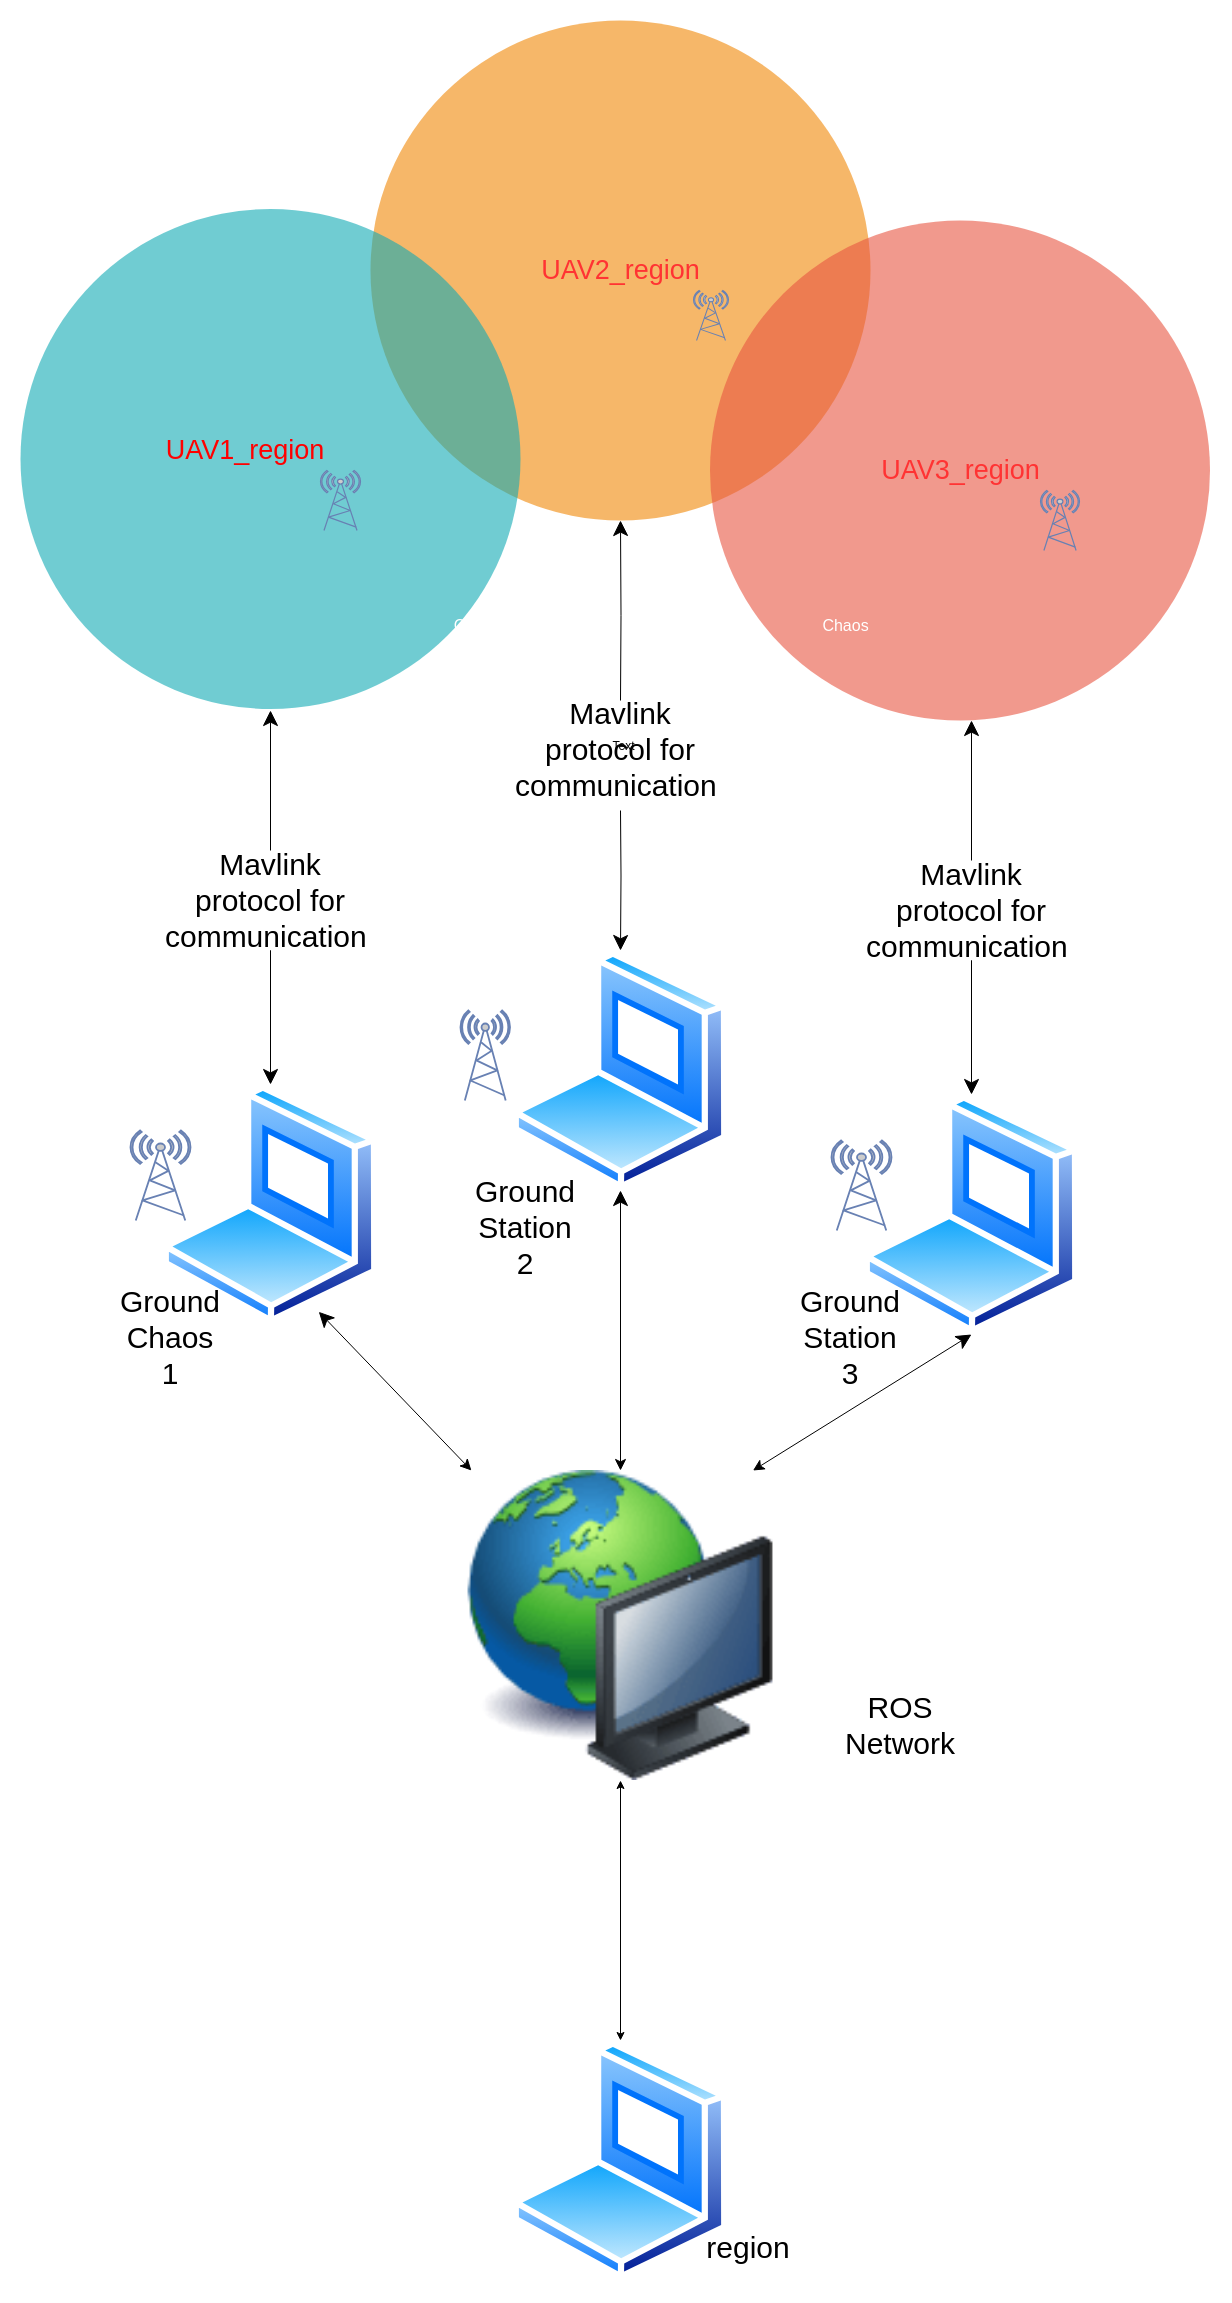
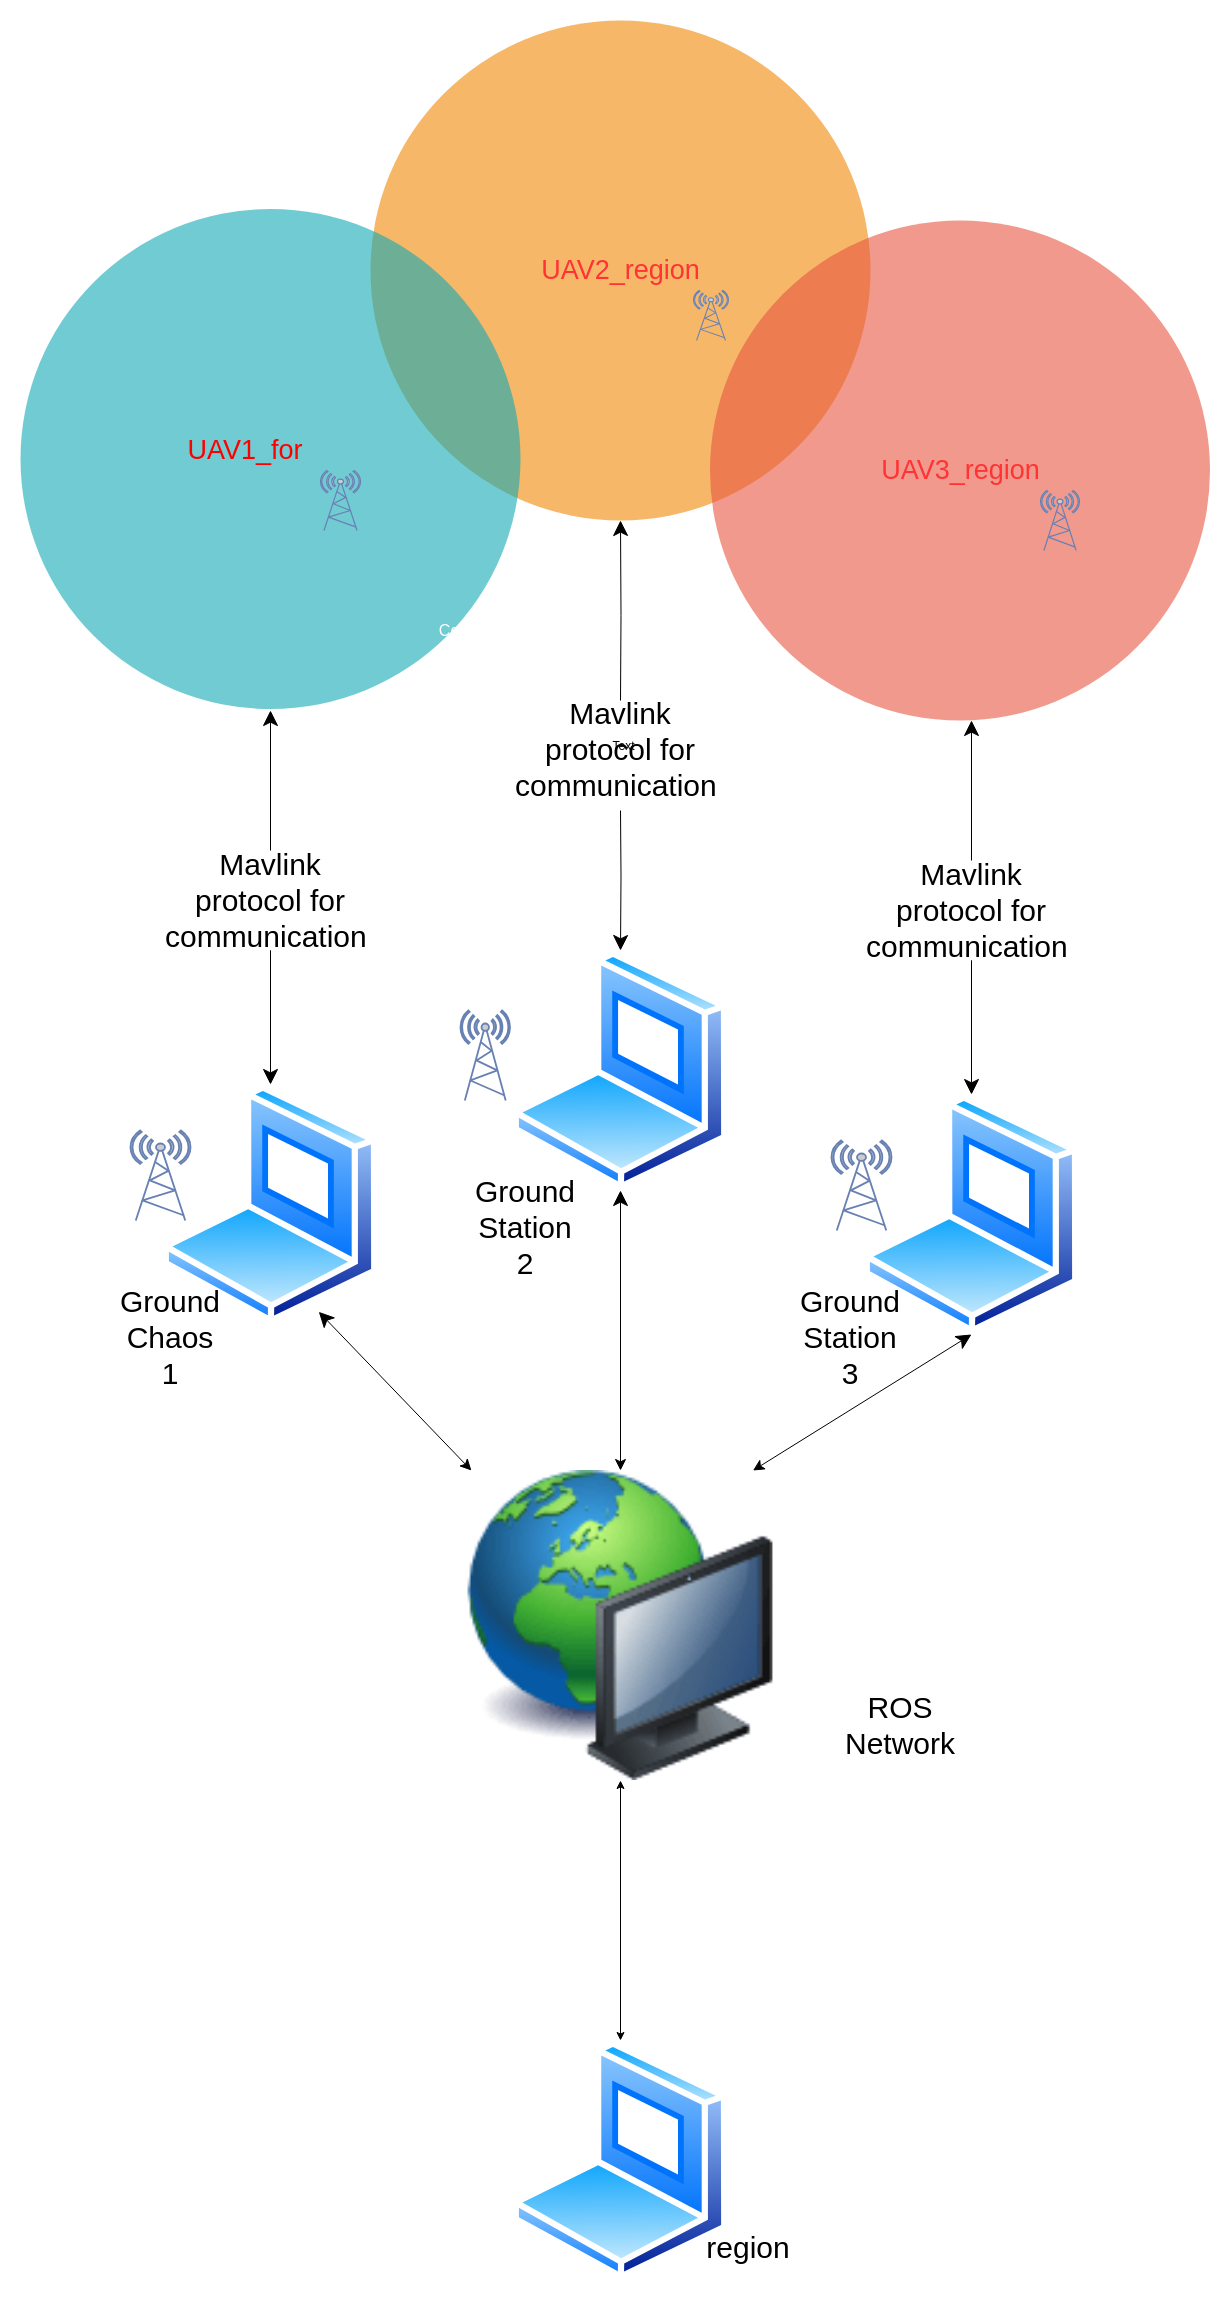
- <mxCell id="9" value="&lt;font style=&quot;font-size: 27px&quot; color=&quot;#ff0000&quot;&gt;UAV1_region&lt;/font&gt;" style="text;html=1;strokeColor=none;fillColor=none;align=center;verticalAlign=middle;whiteSpace=wrap;rounded=0;" vertex="1" parent="1"><mxGeometry x="150" y="370" width="190" height="160" as="geometry" /></mxCell>
+ <mxCell id="9" value="&lt;font style=&quot;font-size: 27px&quot; color=&quot;#ff0000&quot;&gt;UAV1_for&lt;/font&gt;" style="text;html=1;strokeColor=none;fillColor=none;align=center;verticalAlign=middle;whiteSpace=wrap;rounded=0;" vertex="1" parent="1"><mxGeometry x="150" y="370" width="190" height="160" as="geometry" /></mxCell>
- <mxCell id="6" value="Conflict" style="text;align=center;html=1;fontColor=#FFFFFF;fontSize=16;" parent="1" vertex="1"><mxGeometry x="459.5" y="608.5" width="40" height="40" as="geometry" /></mxCell>
+ <mxCell id="6" value="Conflict" style="text;align=center;html=1;fontColor=#FFFFFF;fontSize=16;" parent="1" vertex="1"><mxGeometry x="444.5" y="613.5" width="40" height="40" as="geometry" /></mxCell>
- <mxCell id="7" value="Chaos" style="text;align=center;html=1;fontColor=#FFFFFF;fontSize=16;" parent="1" vertex="1"><mxGeometry x="824.5" y="608.5" width="40" height="40" as="geometry" /></mxCell>
+ <mxCell id="7" value="Chaos" style="text;align=center;html=1;fontColor=#FFFFFF;fontSize=16;" parent="1" vertex="1"><mxGeometry x="709.5" y="608.5" width="40" height="40" as="geometry" /></mxCell>
